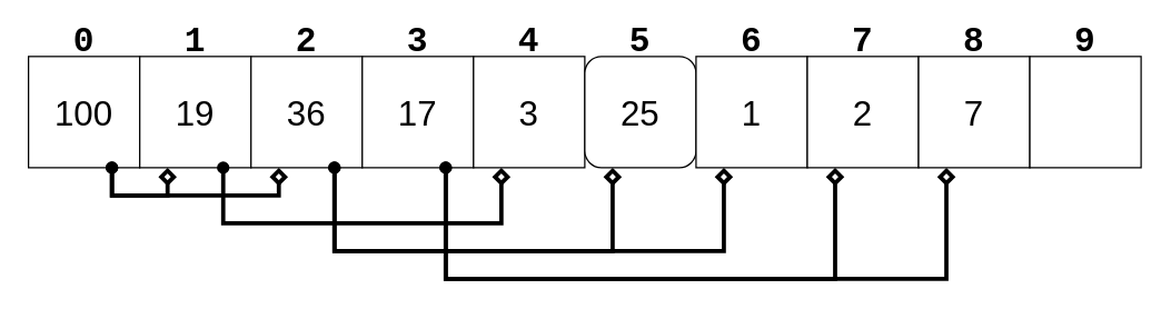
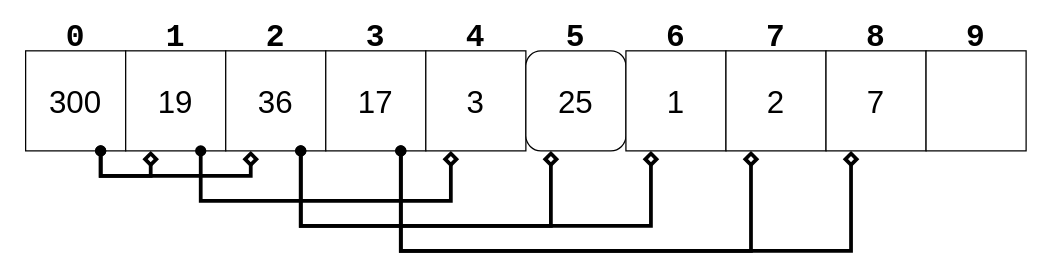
- <mxCell id="13" value="&lt;font style=&quot;font-size: 25px;&quot;&gt;100&lt;/font&gt;" style="whiteSpace=wrap;html=1;aspect=fixed;container=0;" vertex="1" parent="2"><mxGeometry y="20" width="80" height="80" as="geometry" /></mxCell>
+ <mxCell id="13" value="&lt;font style=&quot;font-size: 25px;&quot;&gt;300&lt;/font&gt;" style="whiteSpace=wrap;html=1;aspect=fixed;container=0;" vertex="1" parent="2"><mxGeometry y="20" width="80" height="80" as="geometry" /></mxCell>
